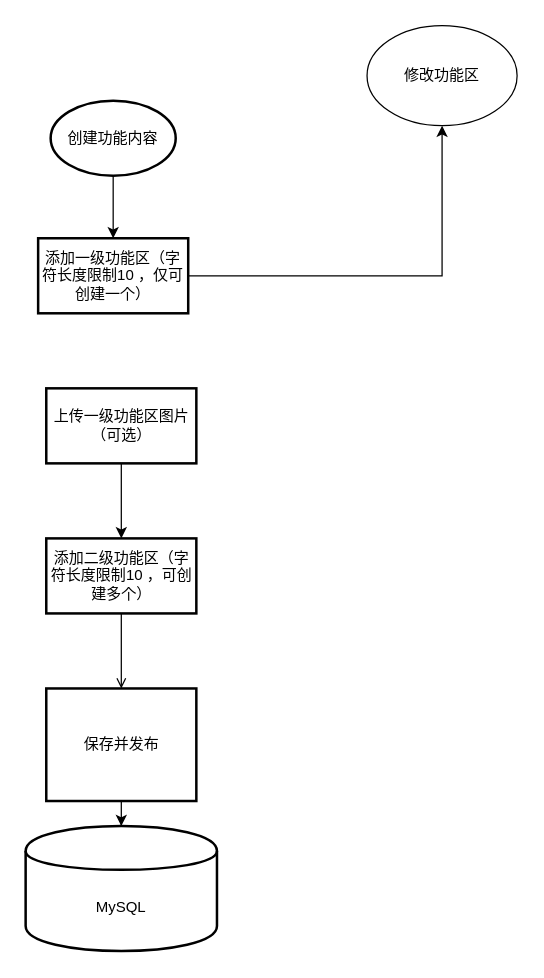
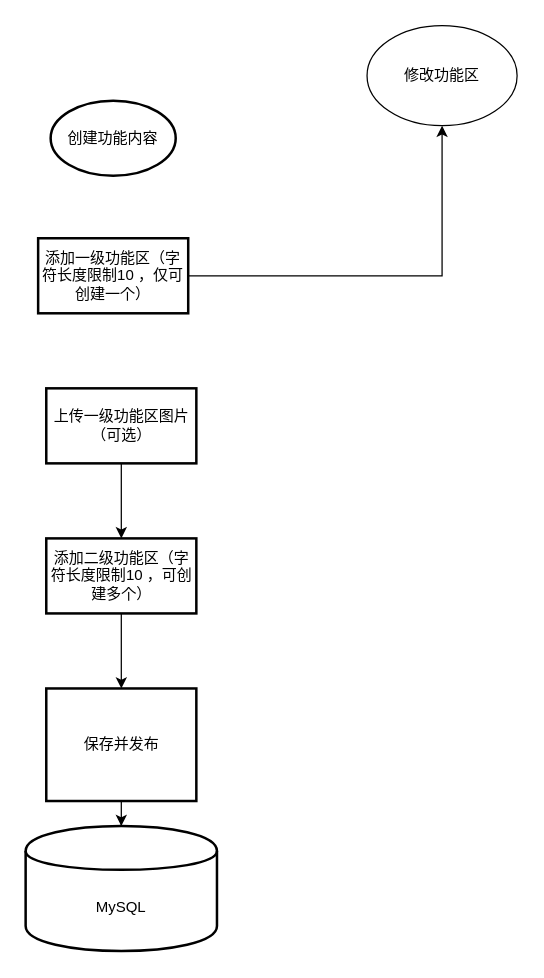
- <mxCell id="2" value="" style="edgeStyle=orthogonalEdgeStyle;rounded=0;orthogonalLoop=1;jettySize=auto;html=1;" edge="1" parent="1" source="3" target="5"><mxGeometry relative="1" as="geometry" /></mxCell>
- <mxCell id="6" value="" style="edgeStyle=orthogonalEdgeStyle;rounded=0;orthogonalLoop=1;jettySize=auto;html=1;endArrow=open;" edge="1" parent="1" source="7" target="11"><mxGeometry relative="1" as="geometry" /></mxCell>
+ <mxCell id="6" value="" style="edgeStyle=orthogonalEdgeStyle;rounded=0;orthogonalLoop=1;jettySize=auto;html=1;" edge="1" parent="1" source="7" target="11"><mxGeometry relative="1" as="geometry" /></mxCell>
